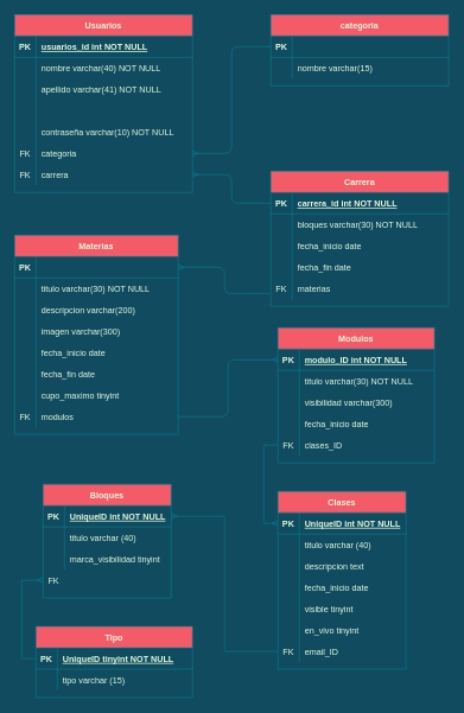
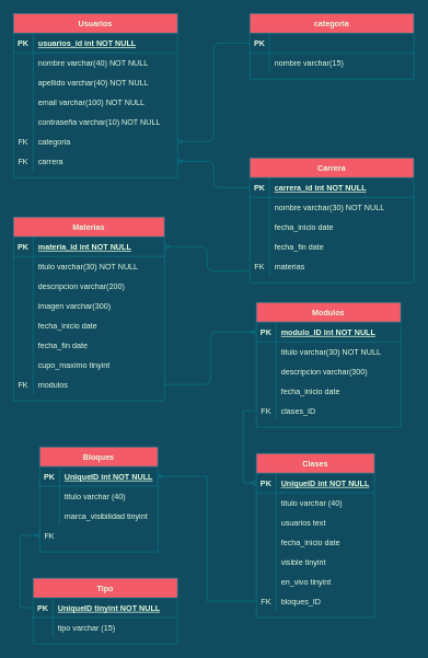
- <mxCell id="33" value="apellido varchar(41) NOT NULL" style="shape=partialRectangle;overflow=hidden;connectable=0;fillColor=none;top=0;left=0;bottom=0;right=0;align=left;spacingLeft=6;strokeColor=#028090;fontColor=#E4FDE1;" parent="31" vertex="1"><mxGeometry x="30" width="220" height="30" as="geometry" /></mxCell>
+ <mxCell id="33" value="apellido varchar(40) NOT NULL" style="shape=partialRectangle;overflow=hidden;connectable=0;fillColor=none;top=0;left=0;bottom=0;right=0;align=left;spacingLeft=6;strokeColor=#028090;fontColor=#E4FDE1;" parent="31" vertex="1"><mxGeometry x="30" width="220" height="30" as="geometry" /></mxCell>
+ <mxCell id="36" value="email varchar(100) NOT NULL" style="shape=partialRectangle;overflow=hidden;connectable=0;fillColor=none;top=0;left=0;bottom=0;right=0;align=left;spacingLeft=6;strokeColor=#028090;fontColor=#E4FDE1;" parent="34" vertex="1"><mxGeometry x="30" width="220" height="30" as="geometry" /></mxCell>
- <mxCell id="8" value="bloques varchar(30) NOT NULL" style="shape=partialRectangle;overflow=hidden;connectable=0;fillColor=none;top=0;left=0;bottom=0;right=0;align=left;spacingLeft=6;strokeColor=#028090;fontColor=#E4FDE1;" parent="6" vertex="1"><mxGeometry x="30" width="220" height="30" as="geometry" /></mxCell>
+ <mxCell id="8" value="nombre varchar(30) NOT NULL" style="shape=partialRectangle;overflow=hidden;connectable=0;fillColor=none;top=0;left=0;bottom=0;right=0;align=left;spacingLeft=6;strokeColor=#028090;fontColor=#E4FDE1;" parent="6" vertex="1"><mxGeometry x="30" width="220" height="30" as="geometry" /></mxCell>
+ <mxCell id="49" value="materia_id int NOT NULL" style="shape=partialRectangle;connectable=0;fillColor=none;top=0;left=0;bottom=0;right=0;align=left;spacingLeft=6;fontStyle=5;overflow=hidden;strokeColor=#028090;fontColor=#E4FDE1;" parent="47" vertex="1"><mxGeometry x="30" width="200" height="30" as="geometry" /></mxCell>
- <mxCell id="80" value="visibilidad varchar(300)" style="shape=partialRectangle;connectable=0;fillColor=none;top=0;left=0;bottom=0;right=0;align=left;spacingLeft=6;overflow=hidden;strokeColor=#028090;fontColor=#E4FDE1;" parent="78" vertex="1"><mxGeometry x="30" width="190" height="30" as="geometry" /></mxCell>
+ <mxCell id="80" value="descripcion varchar(300)" style="shape=partialRectangle;connectable=0;fillColor=none;top=0;left=0;bottom=0;right=0;align=left;spacingLeft=6;overflow=hidden;strokeColor=#028090;fontColor=#E4FDE1;" parent="78" vertex="1"><mxGeometry x="30" width="190" height="30" as="geometry" /></mxCell>
- <mxCell id="100" value="descripcion text" style="shape=partialRectangle;connectable=0;fillColor=none;top=0;left=0;bottom=0;right=0;align=left;spacingLeft=6;overflow=hidden;strokeColor=#028090;fontColor=#E4FDE1;" vertex="1" parent="98"><mxGeometry x="30" width="150" height="30" as="geometry" /></mxCell>
+ <mxCell id="100" value="usuarios text" style="shape=partialRectangle;connectable=0;fillColor=none;top=0;left=0;bottom=0;right=0;align=left;spacingLeft=6;overflow=hidden;strokeColor=#028090;fontColor=#E4FDE1;" vertex="1" parent="98"><mxGeometry x="30" width="150" height="30" as="geometry" /></mxCell>
- <mxCell id="112" value="email_ID" style="shape=partialRectangle;connectable=0;fillColor=none;top=0;left=0;bottom=0;right=0;align=left;spacingLeft=6;overflow=hidden;strokeColor=#028090;fontColor=#E4FDE1;" vertex="1" parent="110"><mxGeometry x="30" width="150" height="30" as="geometry" /></mxCell>
+ <mxCell id="112" value="bloques_ID" style="shape=partialRectangle;connectable=0;fillColor=none;top=0;left=0;bottom=0;right=0;align=left;spacingLeft=6;overflow=hidden;strokeColor=#028090;fontColor=#E4FDE1;" vertex="1" parent="110"><mxGeometry x="30" width="150" height="30" as="geometry" /></mxCell>
